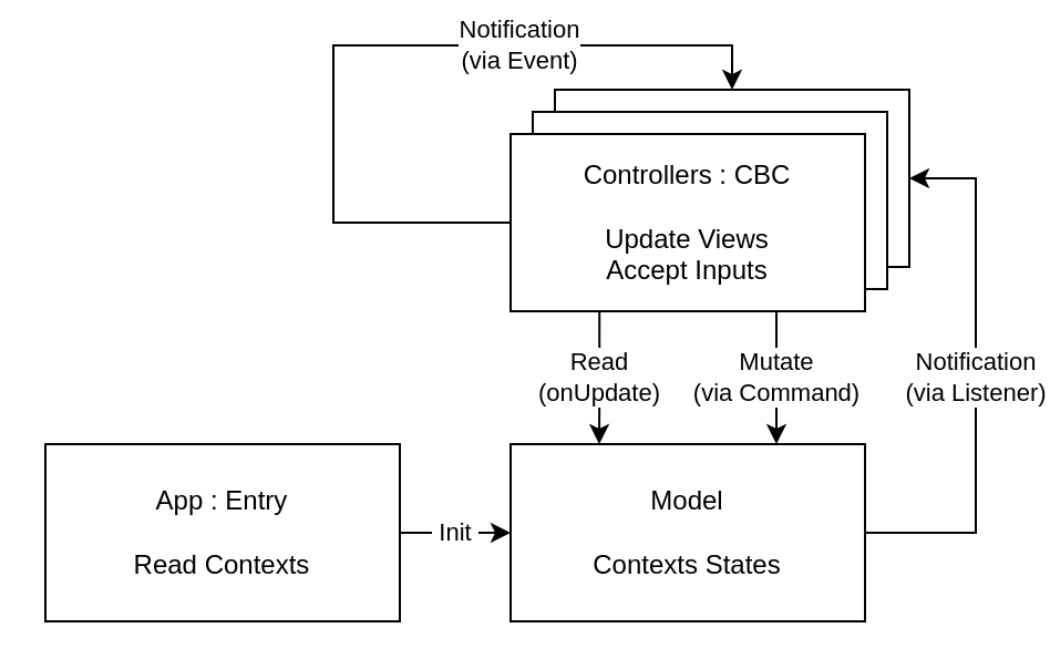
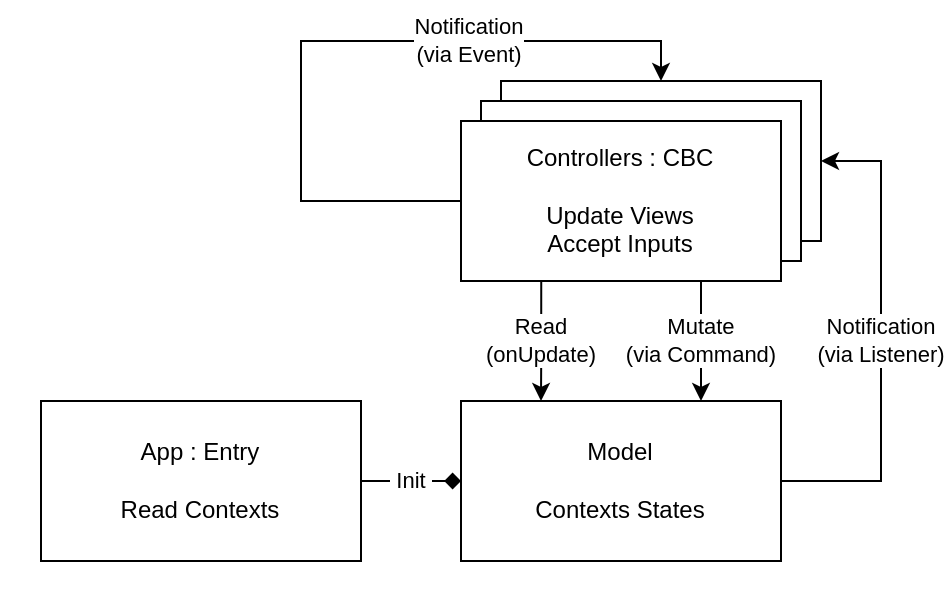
- <mxCell id="4" value="&amp;nbsp;Init&amp;nbsp;" style="edgeStyle=orthogonalEdgeStyle;rounded=0;orthogonalLoop=1;jettySize=auto;html=1;" parent="1" source="5" target="8" edge="1"><mxGeometry relative="1" as="geometry" /></mxCell>
+ <mxCell id="4" value="&amp;nbsp;Init&amp;nbsp;" style="edgeStyle=orthogonalEdgeStyle;rounded=0;orthogonalLoop=1;jettySize=auto;html=1;endArrow=diamond;" parent="1" source="5" target="8" edge="1"><mxGeometry relative="1" as="geometry" /></mxCell>
